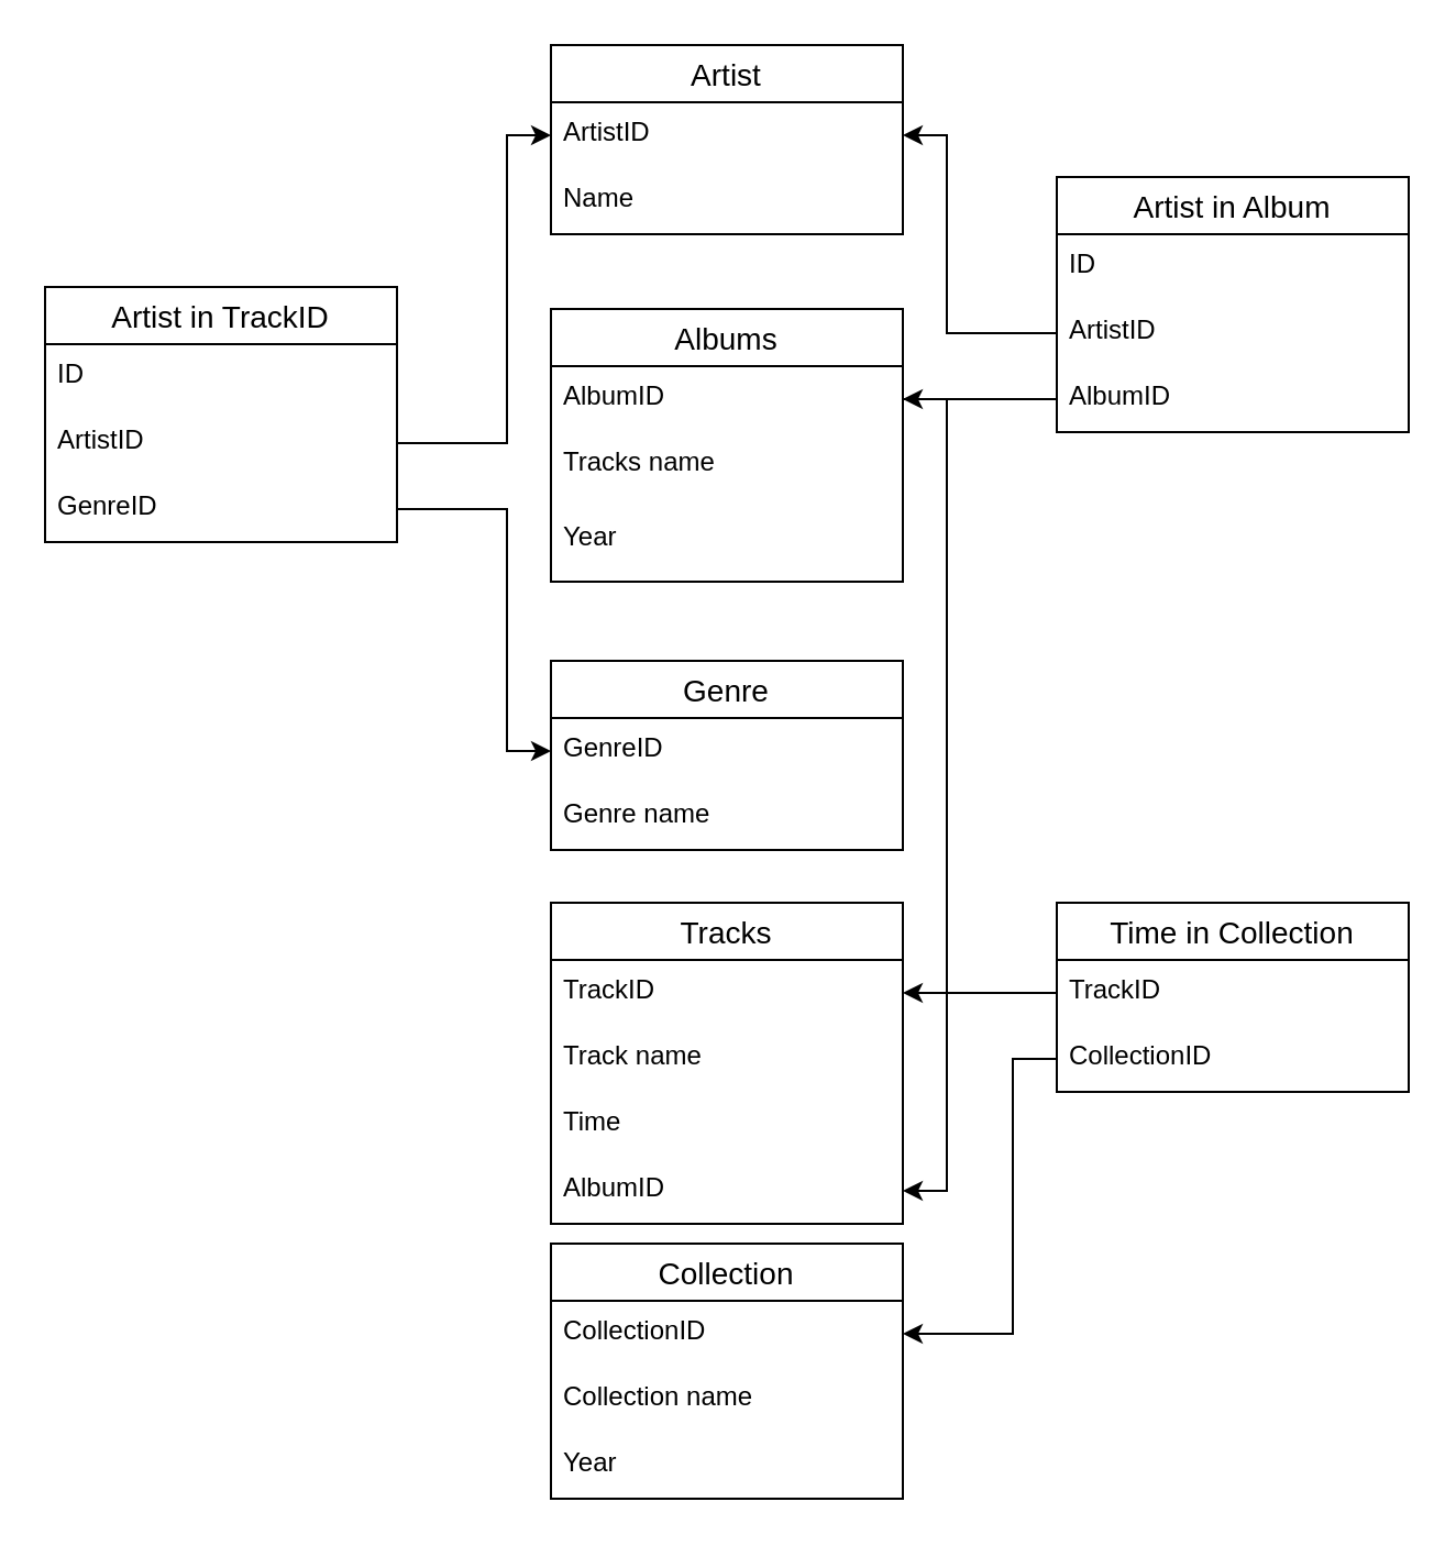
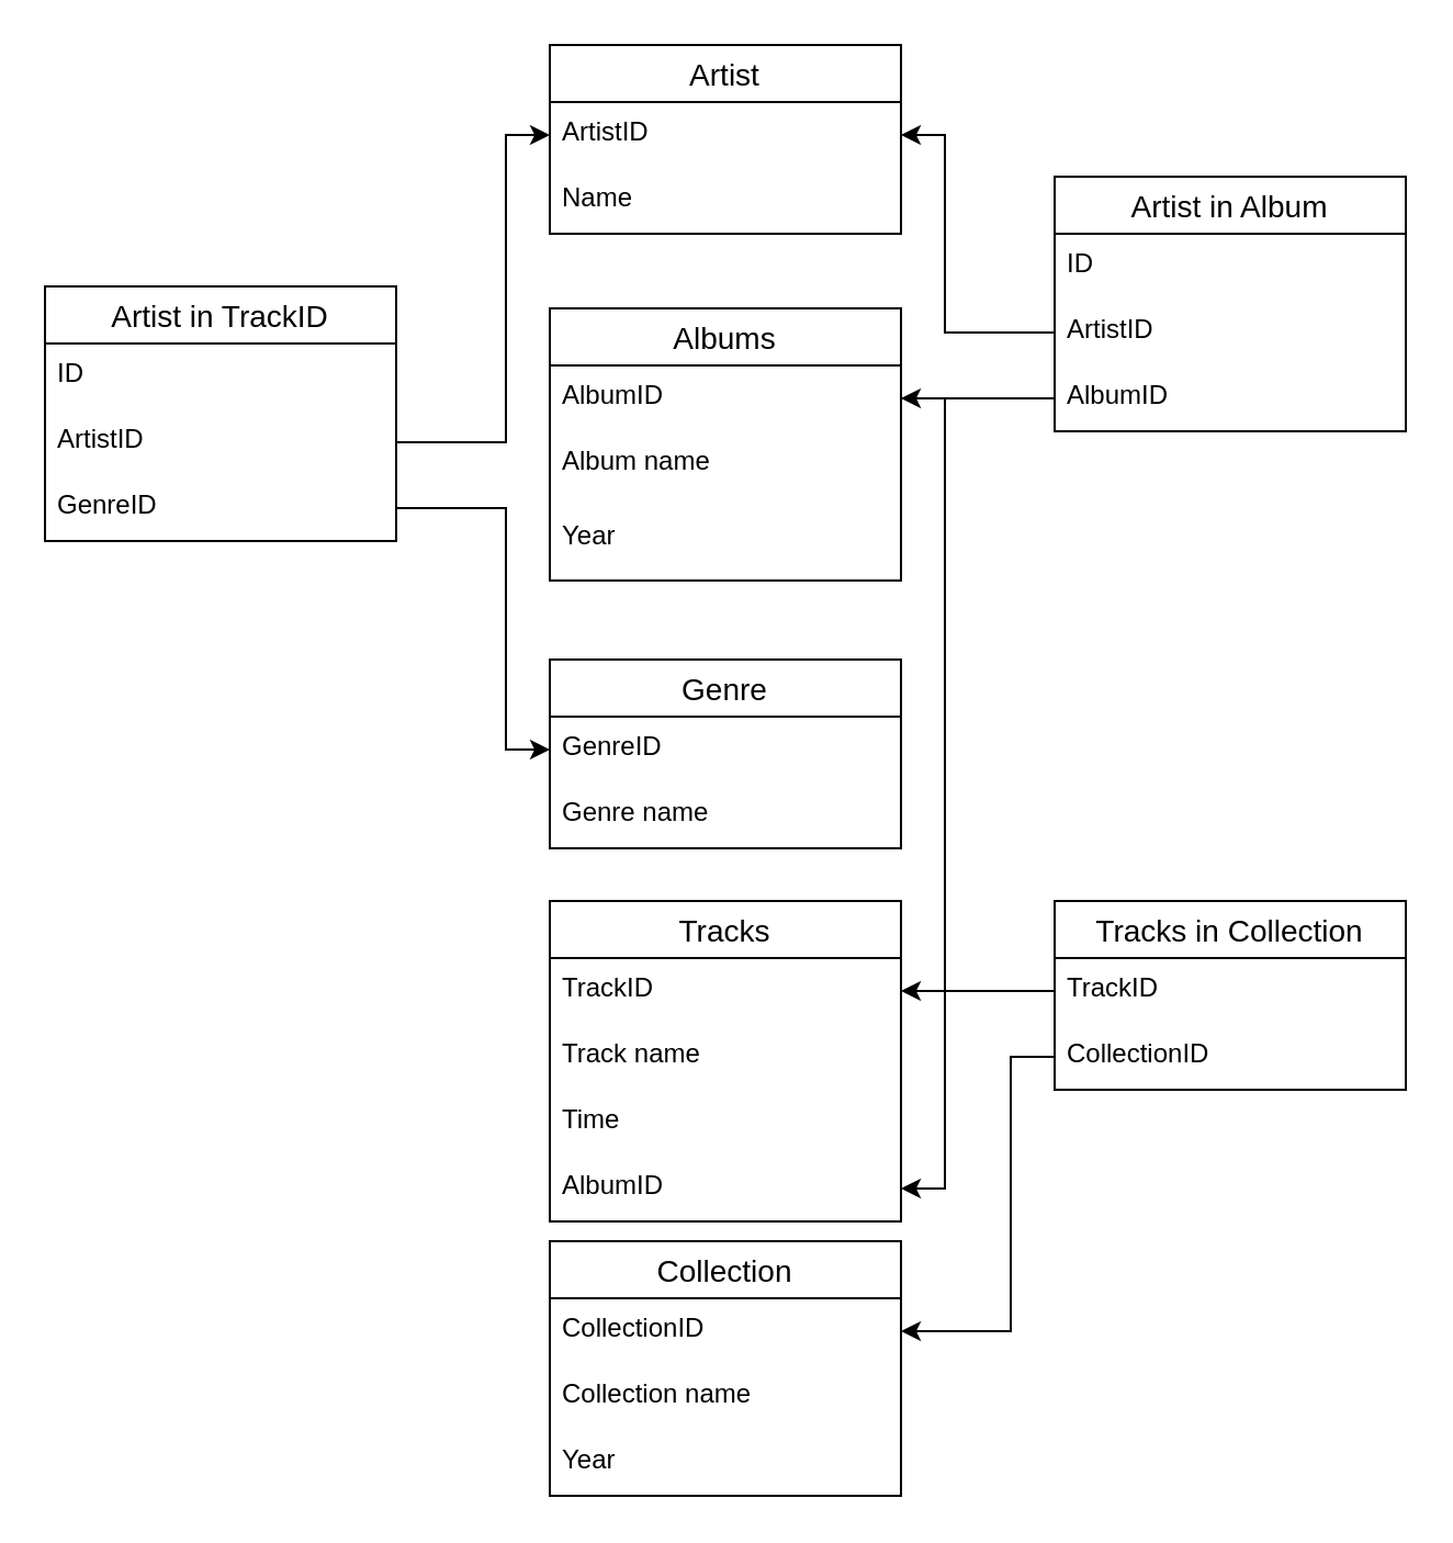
- <mxCell id="4" value="Tracks name" style="text;strokeColor=none;fillColor=none;spacingLeft=4;spacingRight=4;overflow=hidden;rotatable=0;points=[[0,0.5],[1,0.5]];portConstraint=eastwest;fontSize=12;" parent="2" vertex="1"><mxGeometry y="56" width="160" height="34" as="geometry" /></mxCell>
+ <mxCell id="4" value="Album name" style="text;strokeColor=none;fillColor=none;spacingLeft=4;spacingRight=4;overflow=hidden;rotatable=0;points=[[0,0.5],[1,0.5]];portConstraint=eastwest;fontSize=12;" parent="2" vertex="1"><mxGeometry y="56" width="160" height="34" as="geometry" /></mxCell>
- <mxCell id="22" value="Time in Collection" style="swimlane;fontStyle=0;childLayout=stackLayout;horizontal=1;startSize=26;horizontalStack=0;resizeParent=1;resizeParentMax=0;resizeLast=0;collapsible=1;marginBottom=0;align=center;fontSize=14;" parent="1" vertex="1"><mxGeometry x="480" y="410" width="160" height="86" as="geometry" /></mxCell>
+ <mxCell id="22" value="Tracks in Collection" style="swimlane;fontStyle=0;childLayout=stackLayout;horizontal=1;startSize=26;horizontalStack=0;resizeParent=1;resizeParentMax=0;resizeLast=0;collapsible=1;marginBottom=0;align=center;fontSize=14;" parent="1" vertex="1"><mxGeometry x="480" y="410" width="160" height="86" as="geometry" /></mxCell>
